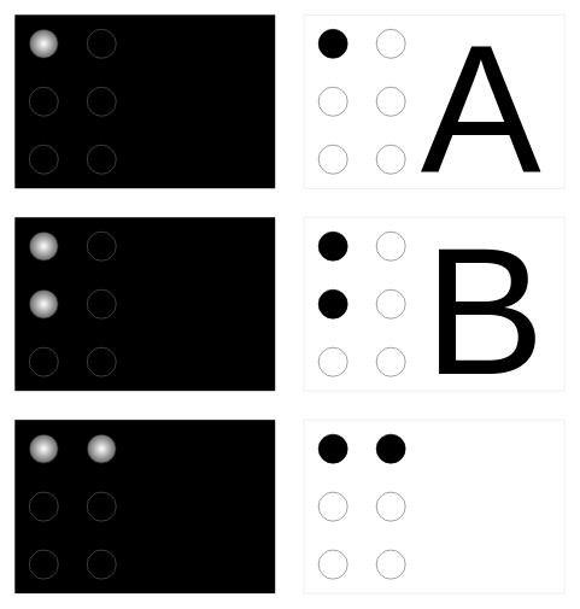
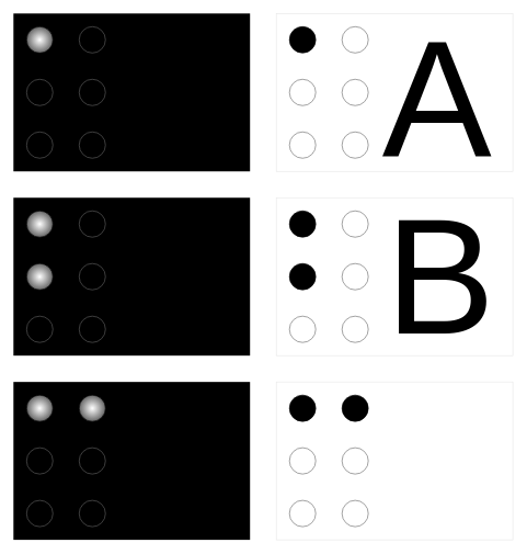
- <mxCell id="29" value="B" style="text;html=1;strokeColor=none;fillColor=none;align=center;verticalAlign=middle;whiteSpace=wrap;rounded=0;fontSize=250;" vertex="1" parent="1"><mxGeometry x="580" y="330" width="180" height="200" as="geometry" /></mxCell>
+ <mxCell id="29" value="B" style="text;html=1;strokeColor=none;fillColor=none;align=center;verticalAlign=middle;whiteSpace=wrap;rounded=0;fontSize=250;" vertex="1" parent="1"><mxGeometry x="580" y="320" width="180" height="200" as="geometry" /></mxCell>
